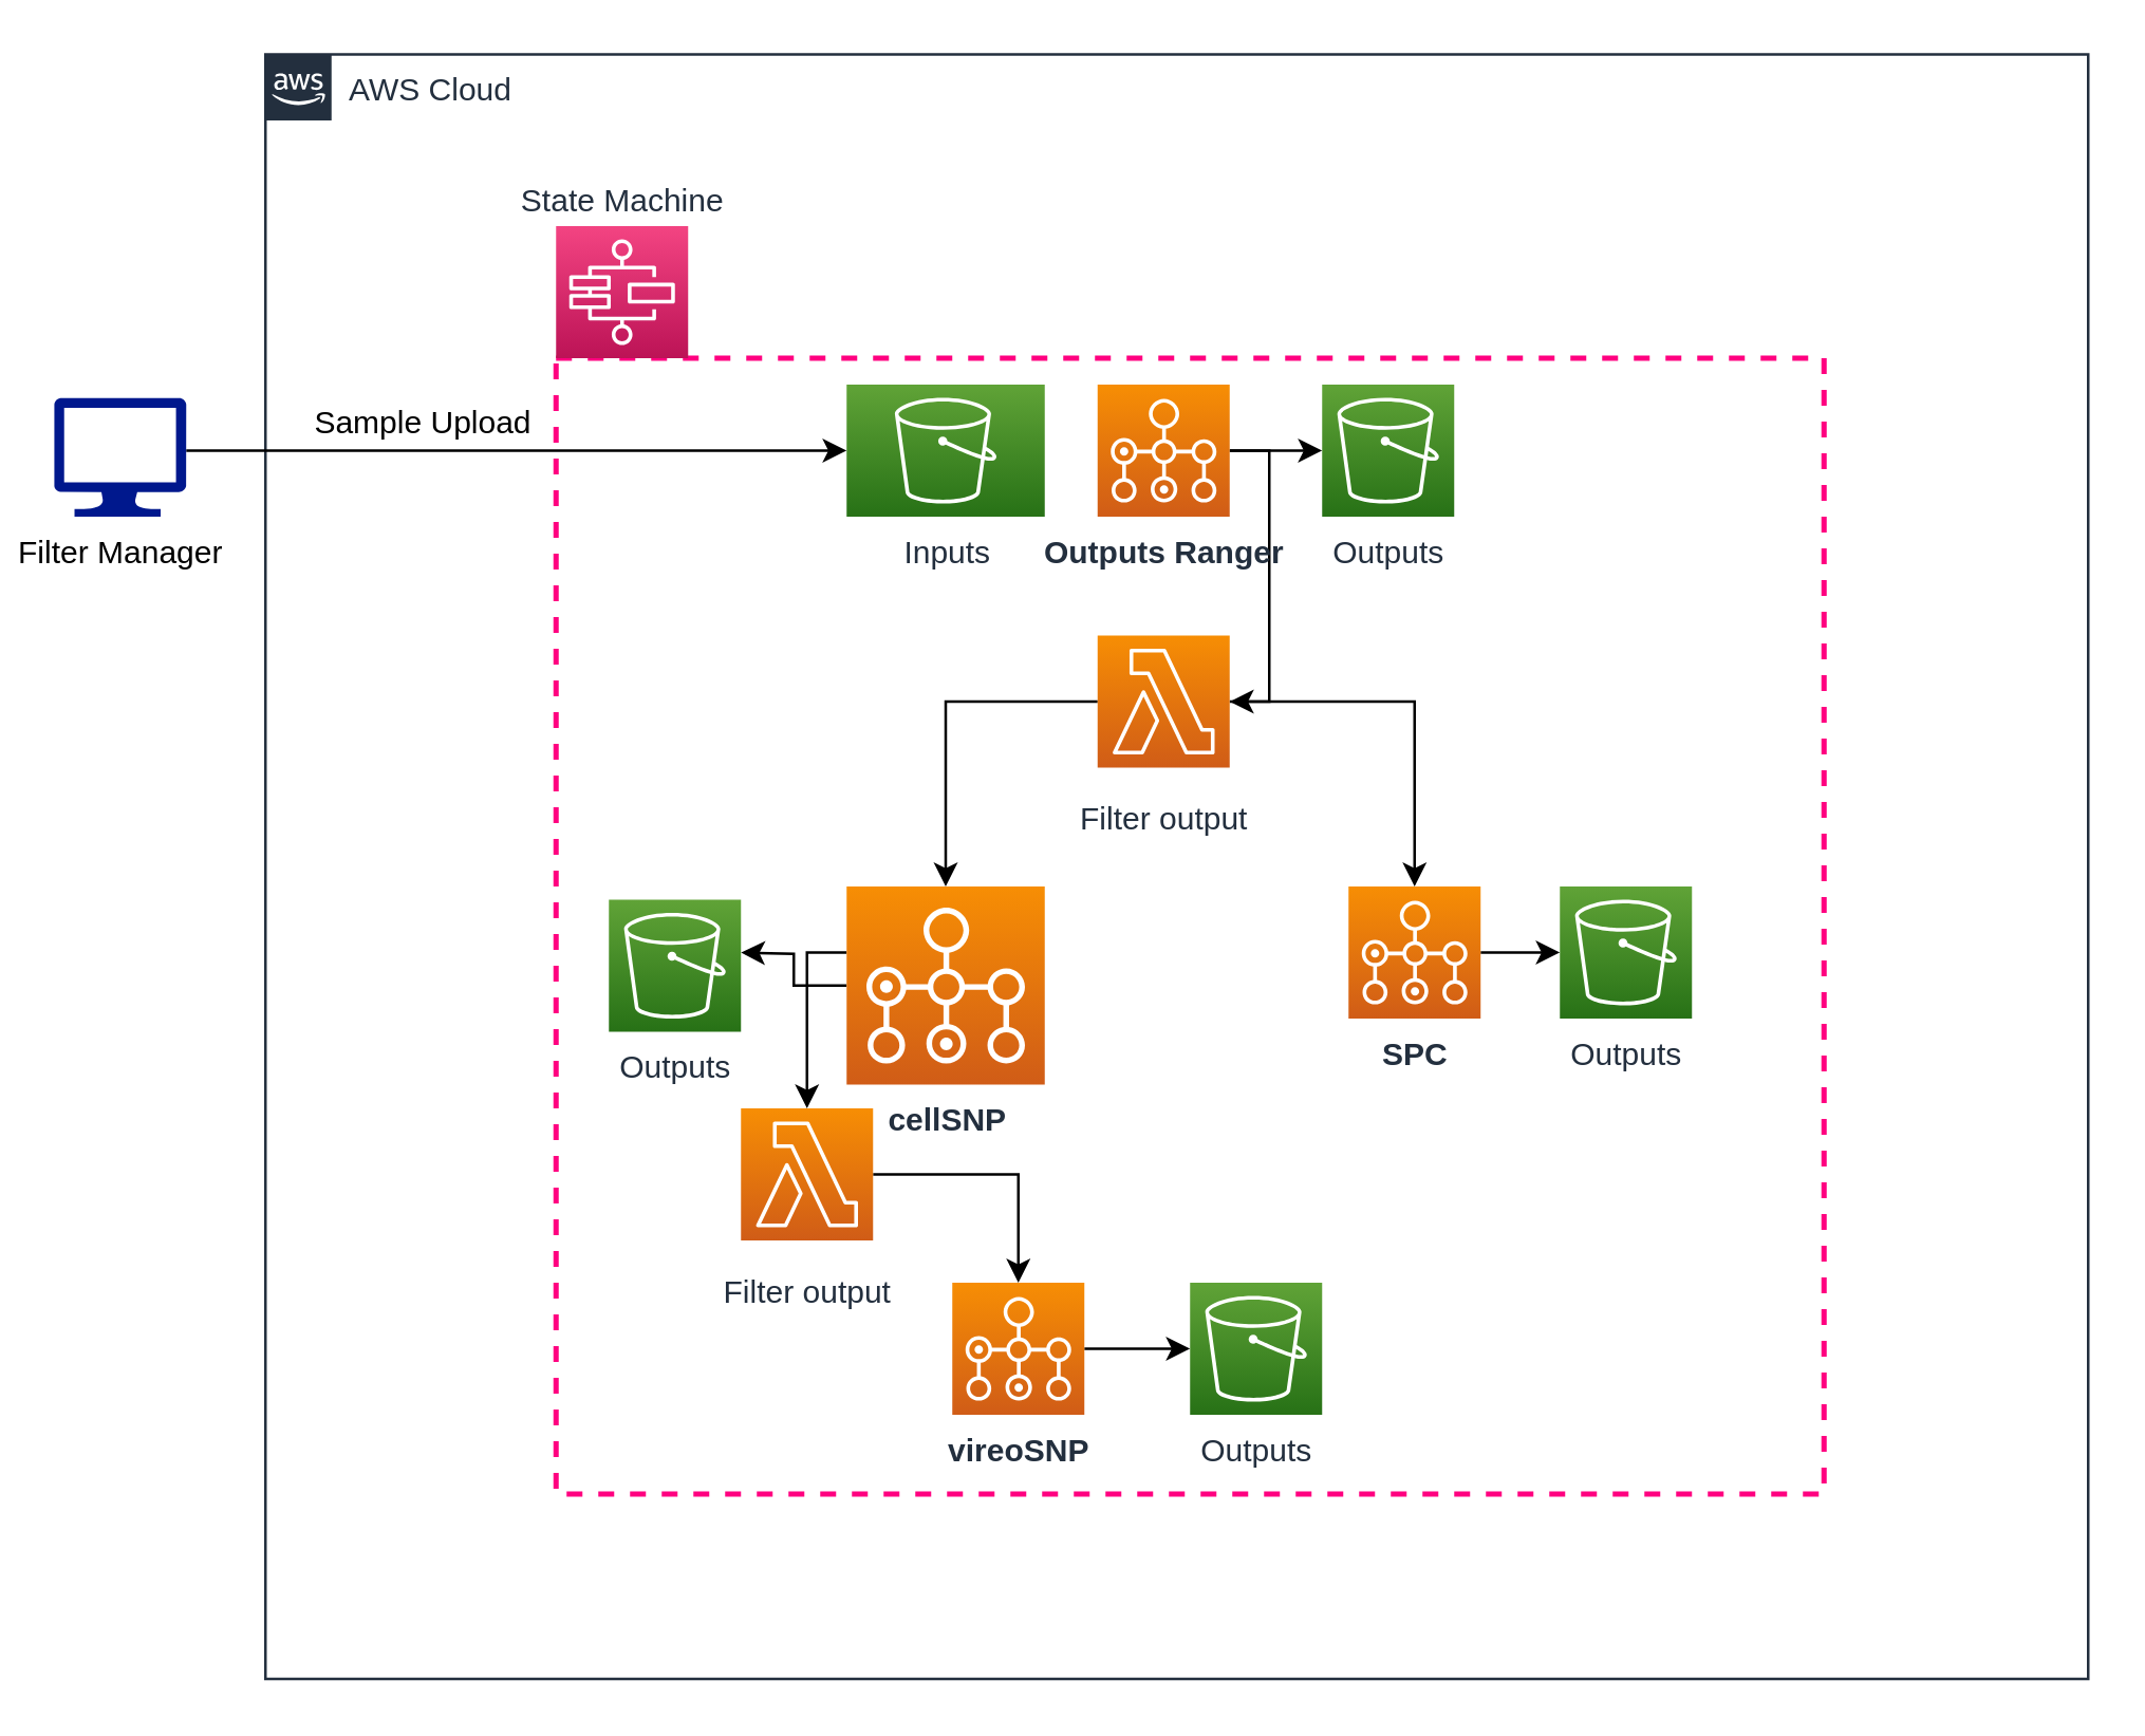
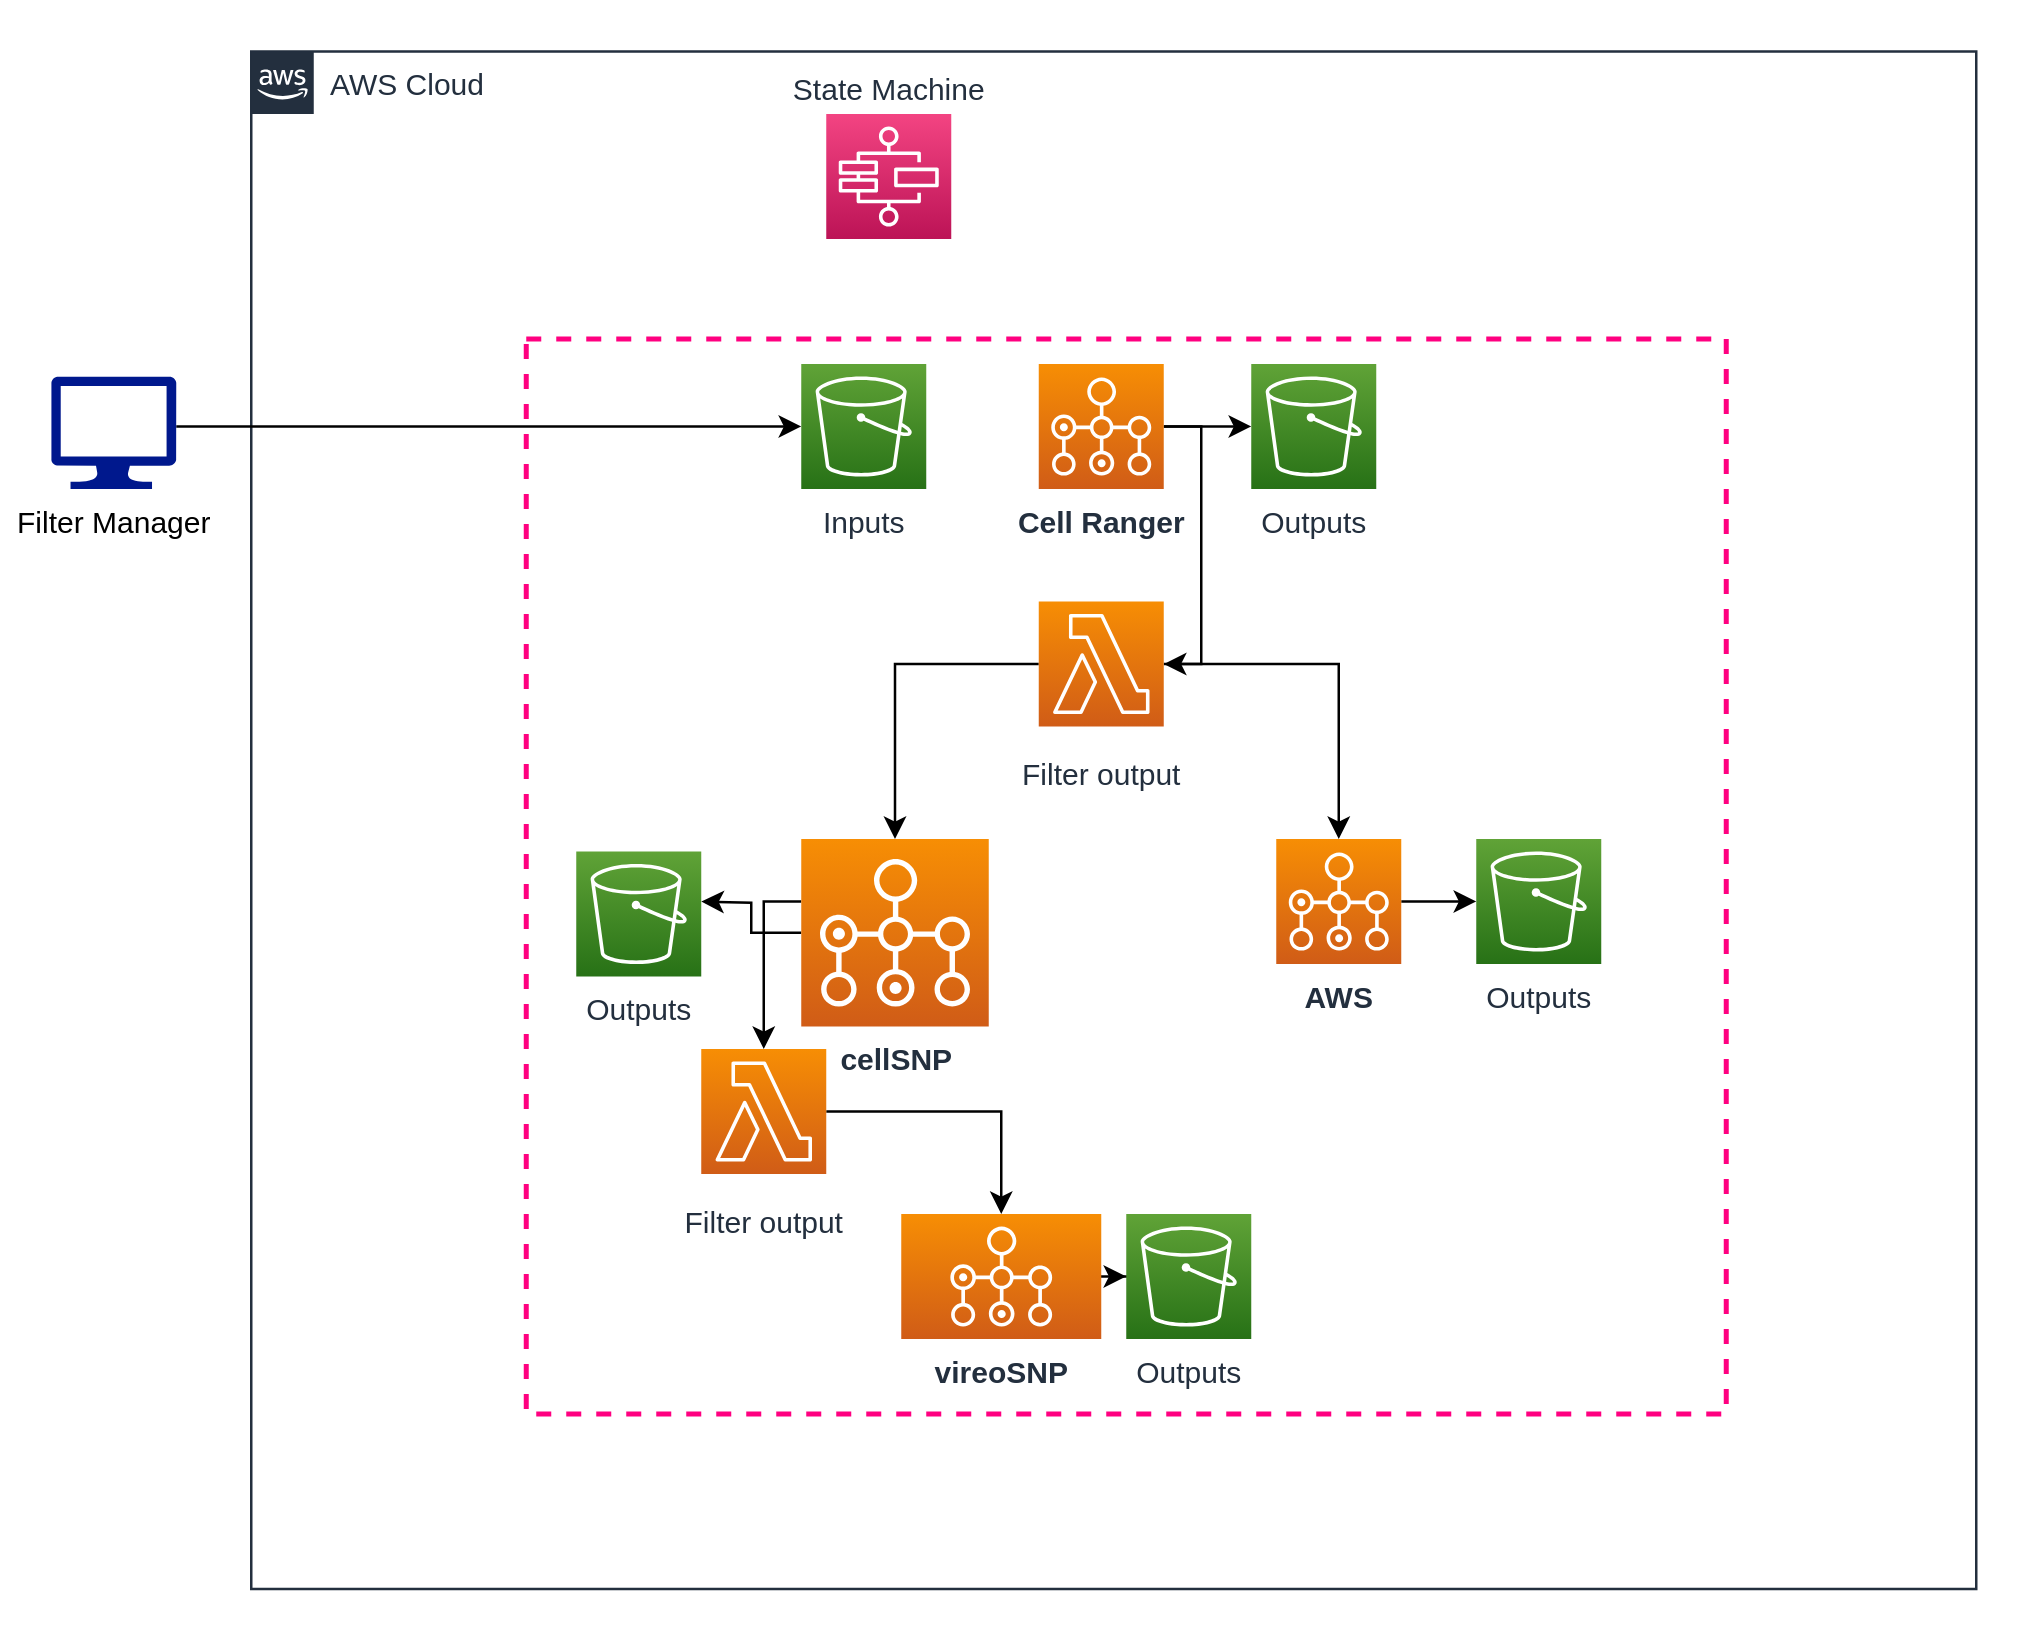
- <mxCell id="7" value="State Machine" style="points=[[0,0,0],[0.25,0,0],[0.5,0,0],[0.75,0,0],[1,0,0],[0,1,0],[0.25,1,0],[0.5,1,0],[0.75,1,0],[1,1,0],[0,0.25,0],[0,0.5,0],[0,0.75,0],[1,0.25,0],[1,0.5,0],[1,0.75,0]];outlineConnect=0;fontColor=#232F3E;gradientColor=#F34482;gradientDirection=north;fillColor=#BC1356;strokeColor=#ffffff;dashed=0;verticalLabelPosition=top;verticalAlign=bottom;align=center;html=1;fontSize=12;fontStyle=0;aspect=fixed;shape=mxgraph.aws4.resourceIcon;resIcon=mxgraph.aws4.step_functions;labelPosition=center;" parent="1" vertex="1"><mxGeometry x="210" y="85" width="50" height="50" as="geometry" /></mxCell>
+ <mxCell id="7" value="State Machine" style="points=[[0,0,0],[0.25,0,0],[0.5,0,0],[0.75,0,0],[1,0,0],[0,1,0],[0.25,1,0],[0.5,1,0],[0.75,1,0],[1,1,0],[0,0.25,0],[0,0.5,0],[0,0.75,0],[1,0.25,0],[1,0.5,0],[1,0.75,0]];outlineConnect=0;fontColor=#232F3E;gradientColor=#F34482;gradientDirection=north;fillColor=#BC1356;strokeColor=#ffffff;dashed=0;verticalLabelPosition=top;verticalAlign=bottom;align=center;html=1;fontSize=12;fontStyle=0;aspect=fixed;shape=mxgraph.aws4.resourceIcon;resIcon=mxgraph.aws4.step_functions;labelPosition=center;" parent="1" vertex="1"><mxGeometry x="330" y="45" width="50" height="50" as="geometry" /></mxCell>
- <mxCell id="17" value="Sample Upload" style="text;html=1;strokeColor=none;fillColor=none;align=center;verticalAlign=middle;whiteSpace=wrap;rounded=0;" parent="1" vertex="1"><mxGeometry x="110" y="135" width="100" height="50" as="geometry" /></mxCell>
- <mxCell id="22" value="Inputs" style="points=[[0,0,0],[0.25,0,0],[0.5,0,0],[0.75,0,0],[1,0,0],[0,1,0],[0.25,1,0],[0.5,1,0],[0.75,1,0],[1,1,0],[0,0.25,0],[0,0.5,0],[0,0.75,0],[1,0.25,0],[1,0.5,0],[1,0.75,0]];outlineConnect=0;fontColor=#232F3E;gradientColor=#60A337;gradientDirection=north;fillColor=#277116;strokeColor=#ffffff;dashed=0;verticalLabelPosition=bottom;verticalAlign=top;align=center;html=1;fontSize=12;fontStyle=0;aspect=fixed;shape=mxgraph.aws4.resourceIcon;resIcon=mxgraph.aws4.s3;" vertex="1" parent="1"><mxGeometry x="320" y="145" width="75" height="50" as="geometry" /></mxCell>
+ <mxCell id="22" value="Inputs" style="points=[[0,0,0],[0.25,0,0],[0.5,0,0],[0.75,0,0],[1,0,0],[0,1,0],[0.25,1,0],[0.5,1,0],[0.75,1,0],[1,1,0],[0,0.25,0],[0,0.5,0],[0,0.75,0],[1,0.25,0],[1,0.5,0],[1,0.75,0]];outlineConnect=0;fontColor=#232F3E;gradientColor=#60A337;gradientDirection=north;fillColor=#277116;strokeColor=#ffffff;dashed=0;verticalLabelPosition=bottom;verticalAlign=top;align=center;html=1;fontSize=12;fontStyle=0;aspect=fixed;shape=mxgraph.aws4.resourceIcon;resIcon=mxgraph.aws4.s3;" vertex="1" parent="1"><mxGeometry x="320" y="145" width="50" height="50" as="geometry" /></mxCell>
- <mxCell id="20" value="&lt;b&gt;Outputs Ranger&lt;/b&gt;" style="points=[[0,0,0],[0.25,0,0],[0.5,0,0],[0.75,0,0],[1,0,0],[0,1,0],[0.25,1,0],[0.5,1,0],[0.75,1,0],[1,1,0],[0,0.25,0],[0,0.5,0],[0,0.75,0],[1,0.25,0],[1,0.5,0],[1,0.75,0]];outlineConnect=0;fontColor=#232F3E;gradientColor=#F78E04;gradientDirection=north;fillColor=#D05C17;strokeColor=#ffffff;dashed=0;verticalLabelPosition=bottom;verticalAlign=top;align=center;html=1;fontSize=12;fontStyle=0;aspect=fixed;shape=mxgraph.aws4.resourceIcon;resIcon=mxgraph.aws4.batch;labelPosition=center;" vertex="1" parent="1"><mxGeometry x="415" y="145" width="50" height="50" as="geometry" /></mxCell>
+ <mxCell id="20" value="&lt;b&gt;Cell Ranger&lt;/b&gt;" style="points=[[0,0,0],[0.25,0,0],[0.5,0,0],[0.75,0,0],[1,0,0],[0,1,0],[0.25,1,0],[0.5,1,0],[0.75,1,0],[1,1,0],[0,0.25,0],[0,0.5,0],[0,0.75,0],[1,0.25,0],[1,0.5,0],[1,0.75,0]];outlineConnect=0;fontColor=#232F3E;gradientColor=#F78E04;gradientDirection=north;fillColor=#D05C17;strokeColor=#ffffff;dashed=0;verticalLabelPosition=bottom;verticalAlign=top;align=center;html=1;fontSize=12;fontStyle=0;aspect=fixed;shape=mxgraph.aws4.resourceIcon;resIcon=mxgraph.aws4.batch;labelPosition=center;" vertex="1" parent="1"><mxGeometry x="415" y="145" width="50" height="50" as="geometry" /></mxCell>
- <mxCell id="14" value="&lt;b&gt;SPC&lt;/b&gt;" style="points=[[0,0,0],[0.25,0,0],[0.5,0,0],[0.75,0,0],[1,0,0],[0,1,0],[0.25,1,0],[0.5,1,0],[0.75,1,0],[1,1,0],[0,0.25,0],[0,0.5,0],[0,0.75,0],[1,0.25,0],[1,0.5,0],[1,0.75,0]];outlineConnect=0;fontColor=#232F3E;gradientColor=#F78E04;gradientDirection=north;fillColor=#D05C17;strokeColor=#ffffff;dashed=0;verticalLabelPosition=bottom;verticalAlign=top;align=center;html=1;fontSize=12;fontStyle=0;aspect=fixed;shape=mxgraph.aws4.resourceIcon;resIcon=mxgraph.aws4.batch;" parent="1" vertex="1"><mxGeometry x="510" y="335" width="50" height="50" as="geometry" /></mxCell>
+ <mxCell id="14" value="&lt;b&gt;AWS&lt;/b&gt;" style="points=[[0,0,0],[0.25,0,0],[0.5,0,0],[0.75,0,0],[1,0,0],[0,1,0],[0.25,1,0],[0.5,1,0],[0.75,1,0],[1,1,0],[0,0.25,0],[0,0.5,0],[0,0.75,0],[1,0.25,0],[1,0.5,0],[1,0.75,0]];outlineConnect=0;fontColor=#232F3E;gradientColor=#F78E04;gradientDirection=north;fillColor=#D05C17;strokeColor=#ffffff;dashed=0;verticalLabelPosition=bottom;verticalAlign=top;align=center;html=1;fontSize=12;fontStyle=0;aspect=fixed;shape=mxgraph.aws4.resourceIcon;resIcon=mxgraph.aws4.batch;" parent="1" vertex="1"><mxGeometry x="510" y="335" width="50" height="50" as="geometry" /></mxCell>
- <mxCell id="26" value="&lt;b&gt;vireoSNP&lt;/b&gt;" style="points=[[0,0,0],[0.25,0,0],[0.5,0,0],[0.75,0,0],[1,0,0],[0,1,0],[0.25,1,0],[0.5,1,0],[0.75,1,0],[1,1,0],[0,0.25,0],[0,0.5,0],[0,0.75,0],[1,0.25,0],[1,0.5,0],[1,0.75,0]];outlineConnect=0;fontColor=#232F3E;gradientColor=#F78E04;gradientDirection=north;fillColor=#D05C17;strokeColor=#ffffff;dashed=0;verticalLabelPosition=bottom;verticalAlign=top;align=center;html=1;fontSize=12;fontStyle=0;aspect=fixed;shape=mxgraph.aws4.resourceIcon;resIcon=mxgraph.aws4.batch;" vertex="1" parent="1"><mxGeometry x="360" y="485" width="50" height="50" as="geometry" /></mxCell>
+ <mxCell id="26" value="&lt;b&gt;vireoSNP&lt;/b&gt;" style="points=[[0,0,0],[0.25,0,0],[0.5,0,0],[0.75,0,0],[1,0,0],[0,1,0],[0.25,1,0],[0.5,1,0],[0.75,1,0],[1,1,0],[0,0.25,0],[0,0.5,0],[0,0.75,0],[1,0.25,0],[1,0.5,0],[1,0.75,0]];outlineConnect=0;fontColor=#232F3E;gradientColor=#F78E04;gradientDirection=north;fillColor=#D05C17;strokeColor=#ffffff;dashed=0;verticalLabelPosition=bottom;verticalAlign=top;align=center;html=1;fontSize=12;fontStyle=0;aspect=fixed;shape=mxgraph.aws4.resourceIcon;resIcon=mxgraph.aws4.batch;" vertex="1" parent="1"><mxGeometry x="360" y="485" width="80" height="50" as="geometry" /></mxCell>
